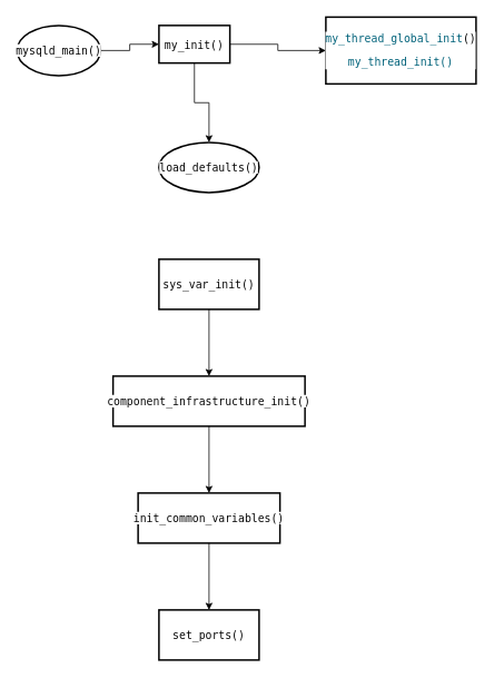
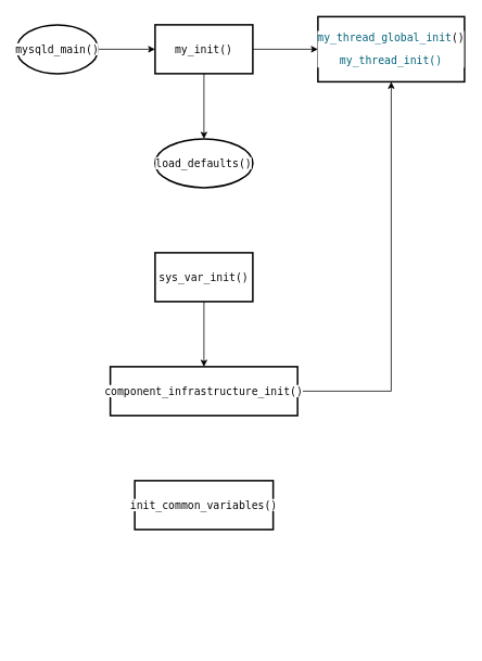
- <mxCell id="6" value="&lt;div style=&quot;background-color:#ffffff;color:#080808&quot;&gt;&lt;pre style=&quot;font-family:'JetBrains Mono',monospace;font-size:9.8pt;&quot;&gt;my_init()&lt;/pre&gt;&lt;/div&gt;" style="whiteSpace=wrap;html=1;strokeWidth=2;" vertex="1" parent="1"><mxGeometry x="190" y="30" width="85" height="45" as="geometry" /></mxCell>
+ <mxCell id="6" value="&lt;div style=&quot;background-color:#ffffff;color:#080808&quot;&gt;&lt;pre style=&quot;font-family:'JetBrains Mono',monospace;font-size:9.8pt;&quot;&gt;my_init()&lt;/pre&gt;&lt;/div&gt;" style="whiteSpace=wrap;html=1;strokeWidth=2;" vertex="1" parent="1"><mxGeometry x="190" y="30" width="120" height="60" as="geometry" /></mxCell>
- <mxCell id="11" value="" style="edgeStyle=orthogonalEdgeStyle;rounded=0;orthogonalLoop=1;jettySize=auto;html=1;" edge="1" parent="1" source="12" target="14"><mxGeometry relative="1" as="geometry" /></mxCell>
+ <mxCell id="11" value="" style="edgeStyle=orthogonalEdgeStyle;rounded=0;orthogonalLoop=1;jettySize=auto;html=1;" edge="1" parent="1" source="12" target="8"><mxGeometry relative="1" as="geometry" /></mxCell>
- <mxCell id="13" value="" style="edgeStyle=orthogonalEdgeStyle;rounded=0;orthogonalLoop=1;jettySize=auto;html=1;" edge="1" parent="1" source="14" target="15"><mxGeometry relative="1" as="geometry" /></mxCell>
- <mxCell id="15" value="&lt;div style=&quot;background-color:#ffffff;color:#080808&quot;&gt;&lt;pre style=&quot;font-family:'JetBrains Mono',monospace;font-size:9.8pt;&quot;&gt;set_ports()&lt;/pre&gt;&lt;/div&gt;" style="whiteSpace=wrap;html=1;strokeWidth=2;" vertex="1" parent="1"><mxGeometry x="190" y="730" width="120" height="60" as="geometry" /></mxCell>
